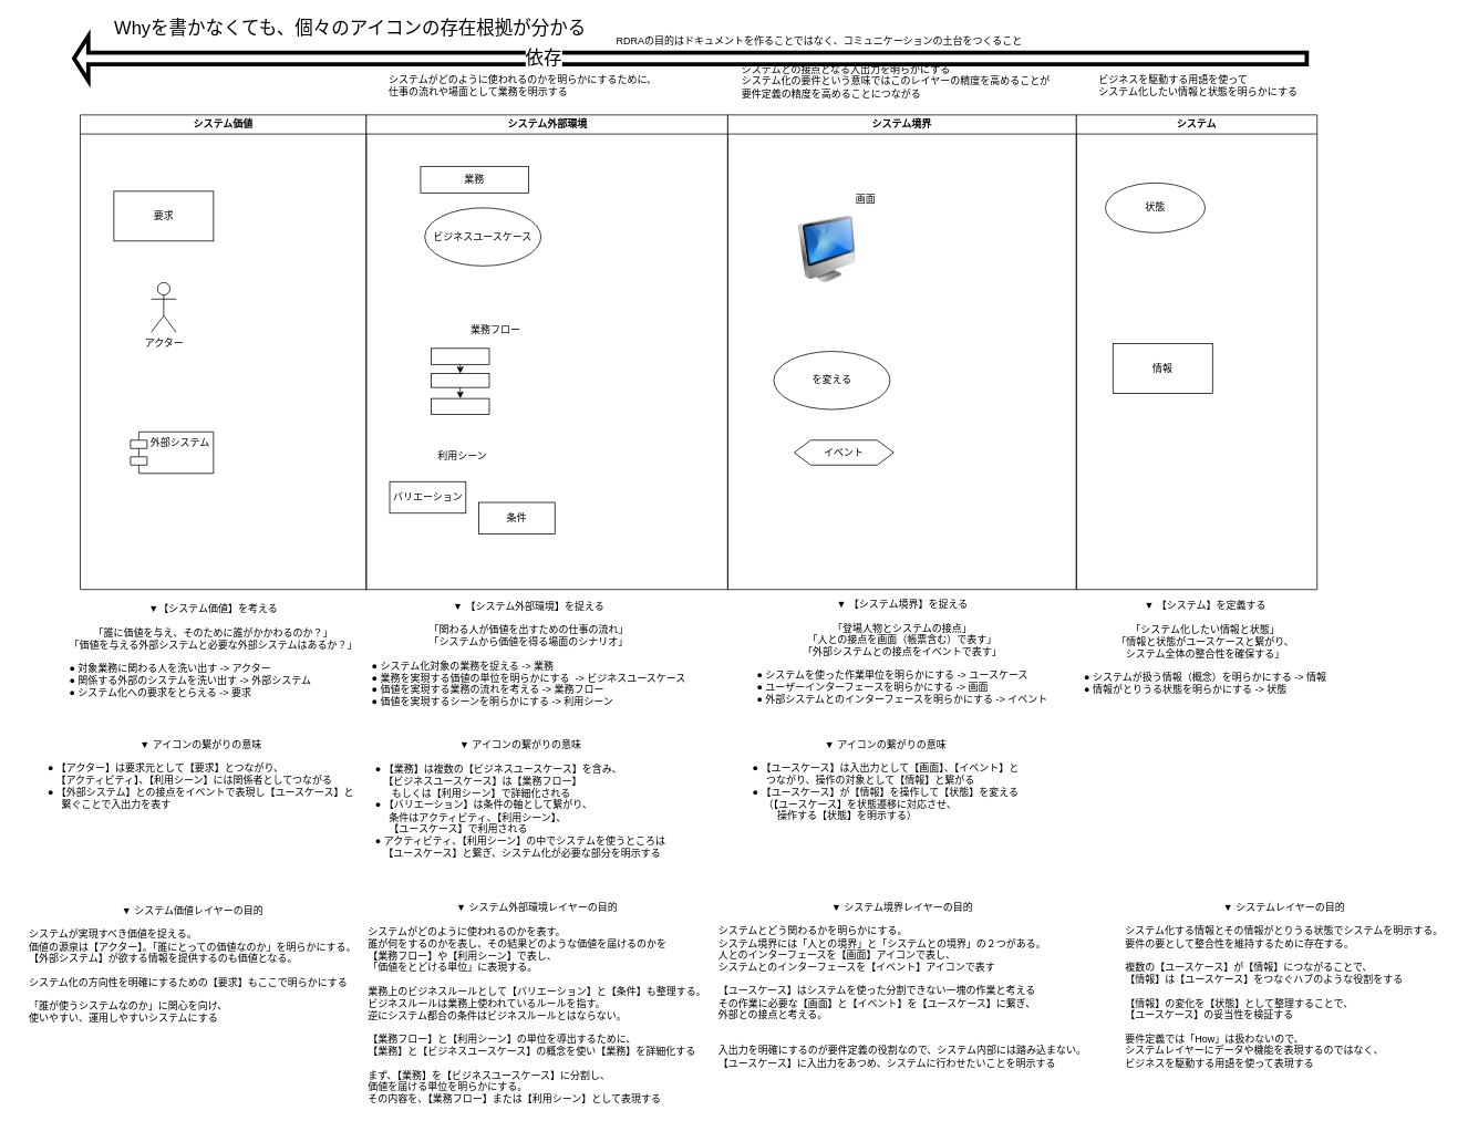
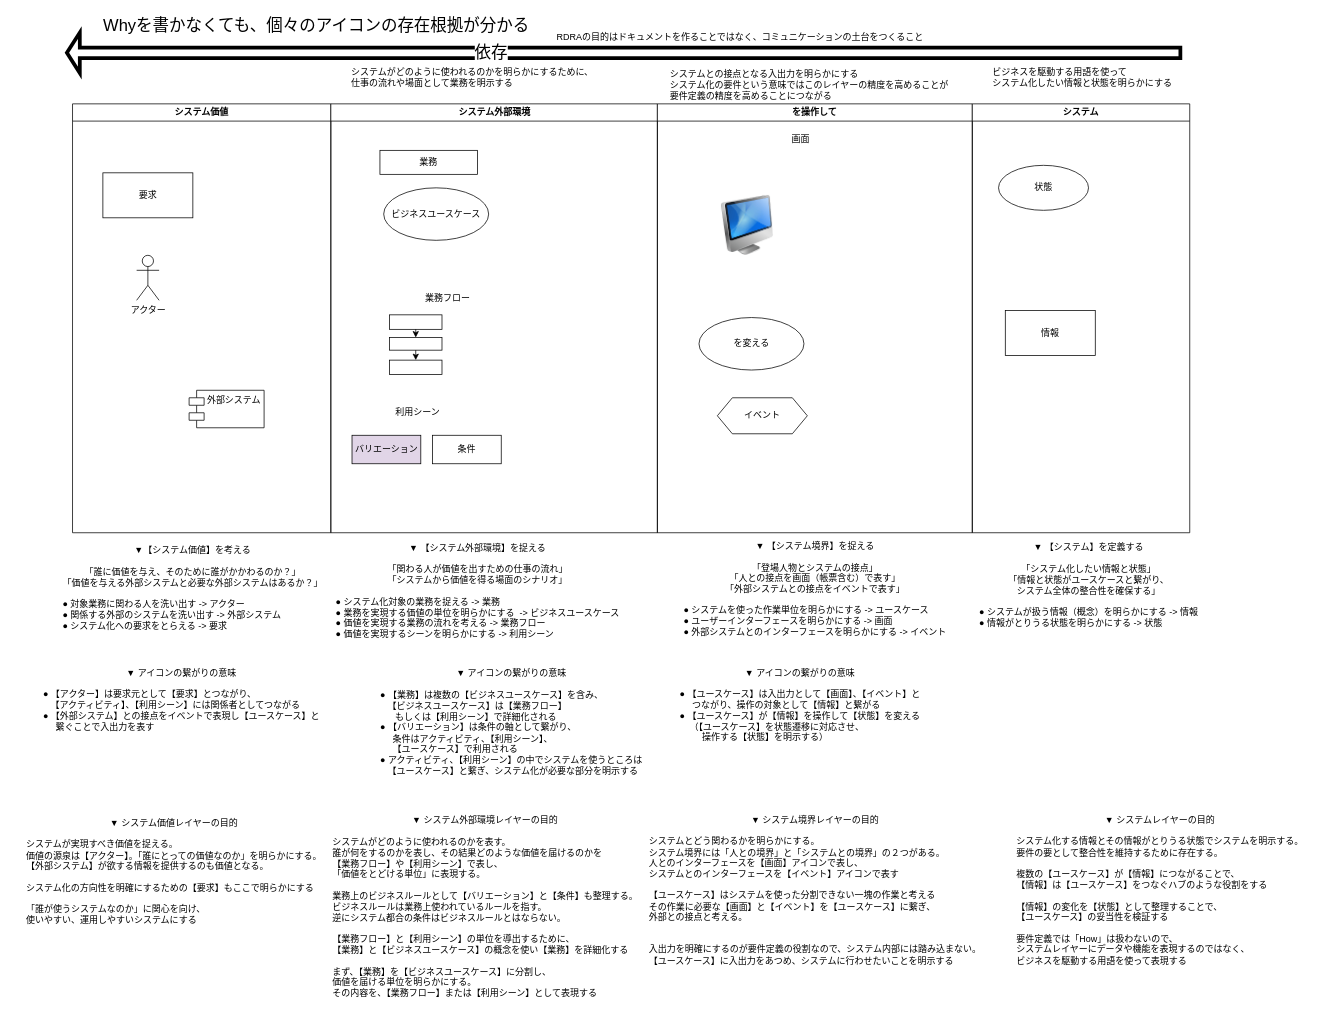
- <mxCell id="37" value="システムとの接点となる入出力を明らかにする&lt;br&gt;システム化の要件という意味ではこのレイヤーの精度を高めることが&lt;br&gt;要件定義の精度を高めることにつながる" style="text;html=1;align=left;verticalAlign=middle;resizable=0;points=[];autosize=1;strokeColor=none;fillColor=none;fontSize=12;" vertex="1" parent="1"><mxGeometry x="891" y="73" width="390" height="50" as="geometry" /></mxCell>
+ <mxCell id="37" value="システムとの接点となる入出力を明らかにする&lt;br&gt;システム化の要件という意味ではこのレイヤーの精度を高めることが&lt;br&gt;要件定義の精度を高めることにつながる" style="text;html=1;align=left;verticalAlign=middle;resizable=0;points=[];autosize=1;strokeColor=none;fillColor=none;fontSize=12;" vertex="1" parent="1"><mxGeometry x="891" y="88" width="390" height="50" as="geometry" /></mxCell>
- <mxCell id="18" value="システム境界" style="swimlane;whiteSpace=wrap" parent="1" vertex="1"><mxGeometry x="876" y="138" width="420" height="572" as="geometry" /></mxCell>
+ <mxCell id="18" value="を操作して" style="swimlane;whiteSpace=wrap" parent="1" vertex="1"><mxGeometry x="876" y="138" width="420" height="572" as="geometry" /></mxCell>
- <mxCell id="22" value="画面" style="text;html=1;align=center;verticalAlign=middle;resizable=0;points=[];autosize=1;strokeColor=none;fillColor=none;" parent="18" vertex="1"><mxGeometry x="145.5" y="92" width="40" height="20" as="geometry" /></mxCell>
+ <mxCell id="22" value="画面" style="text;html=1;align=center;verticalAlign=middle;resizable=0;points=[];autosize=1;strokeColor=none;fillColor=none;" parent="18" vertex="1"><mxGeometry x="170.5" y="37" width="40" height="20" as="geometry" /></mxCell>
- <mxCell id="5" value="外部システム" style="shape=module;align=left;spacingLeft=20;align=center;verticalAlign=top;" parent="2" vertex="1"><mxGeometry x="60.5" y="382" width="100" height="50" as="geometry" /></mxCell>
+ <mxCell id="5" value="外部システム" style="shape=module;align=left;spacingLeft=20;align=center;verticalAlign=top;" parent="2" vertex="1"><mxGeometry x="155.5" y="382" width="100" height="50" as="geometry" /></mxCell>
- <mxCell id="20" value="イベント" style="shape=hexagon;perimeter=hexagonPerimeter2;whiteSpace=wrap;html=1;fixedSize=1;" parent="18" vertex="1"><mxGeometry x="80" y="392" width="120" height="30" as="geometry" /></mxCell>
+ <mxCell id="20" value="イベント" style="shape=hexagon;perimeter=hexagonPerimeter2;whiteSpace=wrap;html=1;fixedSize=1;" parent="18" vertex="1"><mxGeometry x="80" y="392" width="120" height="48" as="geometry" /></mxCell>
- <mxCell id="16" value="バリエーション" style="rounded=0;whiteSpace=wrap;html=1;" parent="6" vertex="1"><mxGeometry x="28.25" y="442" width="91.75" height="38" as="geometry" /></mxCell>
+ <mxCell id="16" value="バリエーション" style="rounded=0;whiteSpace=wrap;html=1;fillColor=#e1d5e7;" parent="6" vertex="1"><mxGeometry x="28.25" y="442" width="91.75" height="38" as="geometry" /></mxCell>
- <mxCell id="17" value="条件" style="rounded=0;whiteSpace=wrap;html=1;" parent="6" vertex="1"><mxGeometry x="135.5" y="467" width="91.75" height="38" as="geometry" /></mxCell>
+ <mxCell id="17" value="条件" style="rounded=0;whiteSpace=wrap;html=1;" parent="6" vertex="1"><mxGeometry x="135.5" y="442" width="91.75" height="38" as="geometry" /></mxCell>
- <mxCell id="35" value="▼ アイコンの繋がりの意味&lt;br&gt;&lt;br&gt;&lt;div style=&quot;text-align: left&quot;&gt;&lt;span&gt;● 【業務】は複数の【ビジネスユースケース】を含み、&lt;/span&gt;&lt;/div&gt;&lt;div style=&quot;text-align: left&quot;&gt;&amp;nbsp; &amp;nbsp;【ビジネスユースケース】は【業務フロー】&lt;/div&gt;&lt;div style=&quot;text-align: left&quot;&gt;&amp;nbsp; &amp;nbsp; &amp;nbsp; もしくは【利用シーン】で詳細化される&lt;/div&gt;&lt;div style=&quot;text-align: left&quot;&gt;● 【バリエーション】は条件の軸として繋がり、&lt;/div&gt;&lt;div style=&quot;text-align: left&quot;&gt;&amp;nbsp; &amp;nbsp; &amp;nbsp;条件はアクティビティ、【利用シーン】、&lt;/div&gt;&lt;div style=&quot;text-align: left&quot;&gt;&amp;nbsp; &amp;nbsp; &amp;nbsp;【ユースケース】で利用される&lt;/div&gt;&lt;div style=&quot;text-align: left&quot;&gt;● アクティビティ、【利用シーン】の中でシステムを使うところは&lt;/div&gt;&lt;div style=&quot;text-align: left&quot;&gt;&amp;nbsp; &amp;nbsp;【ユースケース】と繋ぎ、システム化が必要な部分を明示する&lt;/div&gt;&lt;div style=&quot;text-align: left&quot;&gt;&lt;br&gt;&lt;/div&gt;" style="text;html=1;align=center;verticalAlign=middle;resizable=0;points=[];autosize=1;strokeColor=none;fillColor=none;fontSize=12;" vertex="1" parent="1"><mxGeometry x="440.5" y="890" width="370" height="160" as="geometry" /></mxCell>
+ <mxCell id="35" value="▼ アイコンの繋がりの意味&lt;br&gt;&lt;br&gt;&lt;div style=&quot;text-align: left&quot;&gt;&lt;span&gt;● 【業務】は複数の【ビジネスユースケース】を含み、&lt;/span&gt;&lt;/div&gt;&lt;div style=&quot;text-align: left&quot;&gt;&amp;nbsp; &amp;nbsp;【ビジネスユースケース】は【業務フロー】&lt;/div&gt;&lt;div style=&quot;text-align: left&quot;&gt;&amp;nbsp; &amp;nbsp; &amp;nbsp; もしくは【利用シーン】で詳細化される&lt;/div&gt;&lt;div style=&quot;text-align: left&quot;&gt;● 【バリエーション】は条件の軸として繋がり、&lt;/div&gt;&lt;div style=&quot;text-align: left&quot;&gt;&amp;nbsp; &amp;nbsp; &amp;nbsp;条件はアクティビティ、【利用シーン】、&lt;/div&gt;&lt;div style=&quot;text-align: left&quot;&gt;&amp;nbsp; &amp;nbsp; &amp;nbsp;【ユースケース】で利用される&lt;/div&gt;&lt;div style=&quot;text-align: left&quot;&gt;● アクティビティ、【利用シーン】の中でシステムを使うところは&lt;/div&gt;&lt;div style=&quot;text-align: left&quot;&gt;&amp;nbsp; &amp;nbsp;【ユースケース】と繋ぎ、システム化が必要な部分を明示する&lt;/div&gt;&lt;div style=&quot;text-align: left&quot;&gt;&lt;br&gt;&lt;/div&gt;" style="text;html=1;align=center;verticalAlign=middle;resizable=0;points=[];autosize=1;strokeColor=none;fillColor=none;fontSize=12;" vertex="1" parent="1"><mxGeometry x="495.5" y="890" width="370" height="160" as="geometry" /></mxCell>
